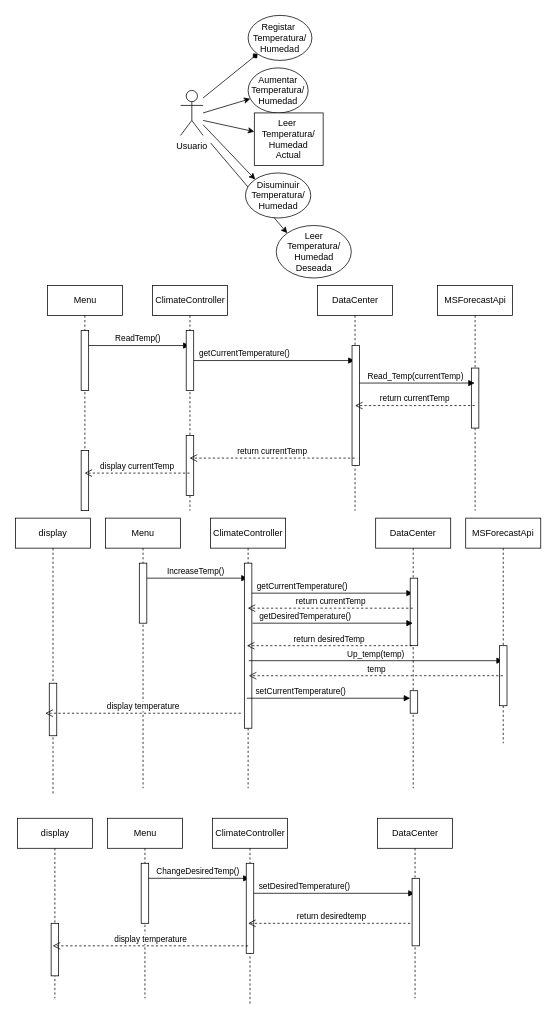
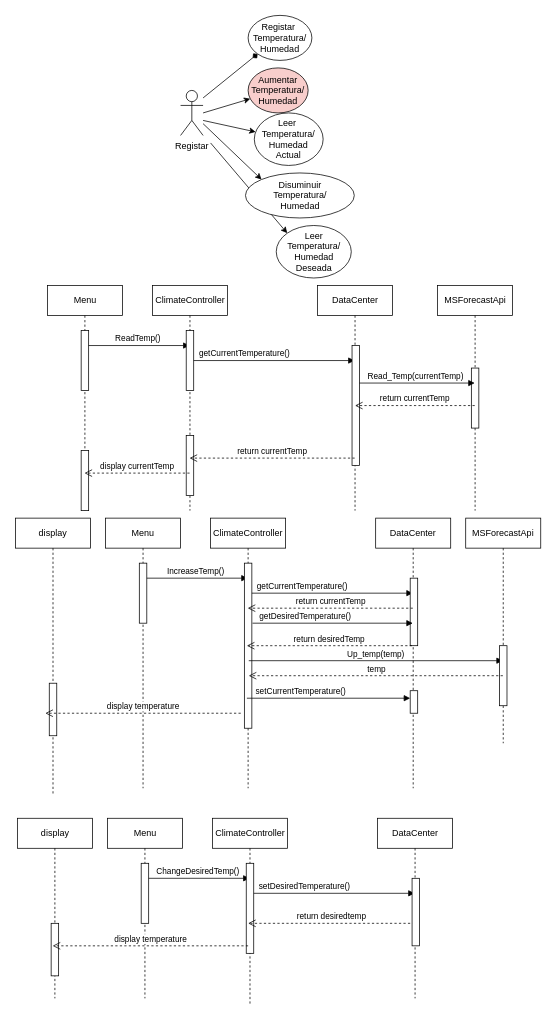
- <mxCell id="8" value="Aumentar Temperatura/&lt;div&gt;Humedad&lt;/div&gt;" style="ellipse;whiteSpace=wrap;html=1;" parent="1" vertex="1"><mxGeometry x="330" y="90" width="80" height="60" as="geometry" /></mxCell>
+ <mxCell id="8" value="Aumentar Temperatura/&lt;div&gt;Humedad&lt;/div&gt;" style="ellipse;whiteSpace=wrap;html=1;fillColor=#f8cecc;" parent="1" vertex="1"><mxGeometry x="330" y="90" width="80" height="60" as="geometry" /></mxCell>
- <mxCell id="9" value="Leer&amp;nbsp;&lt;div&gt;Temperatura/&lt;/div&gt;&lt;div&gt;Humedad&lt;/div&gt;&lt;div&gt;Actual&lt;/div&gt;" style="whiteSpace=wrap;html=1;rounded=0;" parent="1" vertex="1"><mxGeometry x="338.25" y="150" width="91.75" height="70" as="geometry" /></mxCell>
+ <mxCell id="9" value="Leer&amp;nbsp;&lt;div&gt;Temperatura/&lt;/div&gt;&lt;div&gt;Humedad&lt;/div&gt;&lt;div&gt;Actual&lt;/div&gt;" style="ellipse;whiteSpace=wrap;html=1;" parent="1" vertex="1"><mxGeometry x="338.25" y="150" width="91.75" height="70" as="geometry" /></mxCell>
- <mxCell id="7" value="Usuario" style="shape=umlActor;verticalLabelPosition=bottom;verticalAlign=top;html=1;" parent="1" vertex="1"><mxGeometry x="240" y="120" width="30" height="60" as="geometry" /></mxCell>
+ <mxCell id="7" value="Registar" style="shape=umlActor;verticalLabelPosition=bottom;verticalAlign=top;html=1;" parent="1" vertex="1"><mxGeometry x="240" y="120" width="30" height="60" as="geometry" /></mxCell>
- <mxCell id="11" value="Disuminuir&lt;div&gt;Temperatura/&lt;/div&gt;&lt;div&gt;Humedad&lt;/div&gt;" style="ellipse;whiteSpace=wrap;html=1;" parent="1" vertex="1"><mxGeometry x="326.5" y="230" width="87" height="60" as="geometry" /></mxCell>
+ <mxCell id="11" value="Disuminuir&lt;div&gt;Temperatura/&lt;/div&gt;&lt;div&gt;Humedad&lt;/div&gt;" style="ellipse;whiteSpace=wrap;html=1;" parent="1" vertex="1"><mxGeometry x="326.5" y="230" width="145" height="60" as="geometry" /></mxCell>
